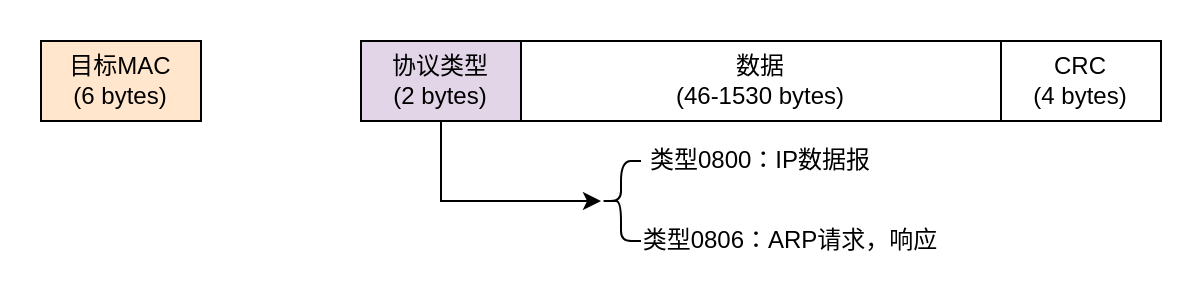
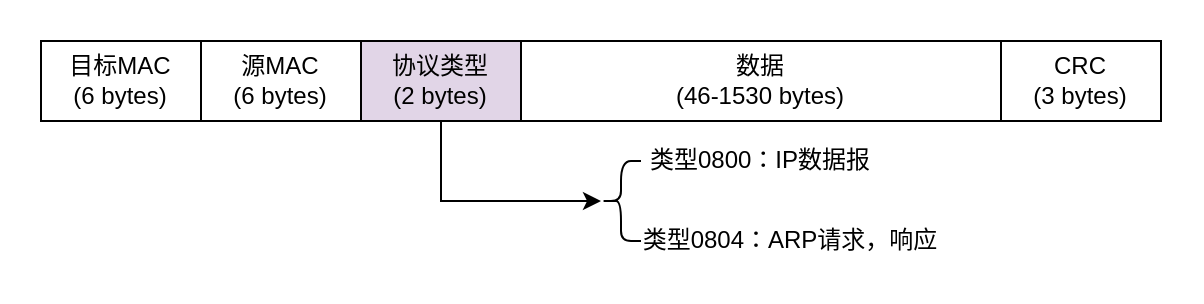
- <mxCell id="2" value="目标MAC&lt;br&gt;(6 bytes)" style="rounded=0;whiteSpace=wrap;html=1;fillColor=#ffe6cc;" vertex="1" parent="1"><mxGeometry x="20" y="20" width="80" height="40" as="geometry" /></mxCell>
+ <mxCell id="2" value="目标MAC&lt;br&gt;(6 bytes)" style="rounded=0;whiteSpace=wrap;html=1;" vertex="1" parent="1"><mxGeometry x="20" y="20" width="80" height="40" as="geometry" /></mxCell>
+ <mxCell id="3" value="源MAC&lt;br&gt;(6 bytes)" style="rounded=0;whiteSpace=wrap;html=1;" vertex="1" parent="1"><mxGeometry x="100" y="20" width="80" height="40" as="geometry" /></mxCell>
- <mxCell id="7" value="CRC&lt;br&gt;(4 bytes)" style="rounded=0;whiteSpace=wrap;html=1;" vertex="1" parent="1"><mxGeometry x="500" y="20" width="80" height="40" as="geometry" /></mxCell>
+ <mxCell id="7" value="CRC&lt;br&gt;(3 bytes)" style="rounded=0;whiteSpace=wrap;html=1;" vertex="1" parent="1"><mxGeometry x="500" y="20" width="80" height="40" as="geometry" /></mxCell>
- <mxCell id="10" value="类型0806：ARP请求，响应" style="text;html=1;strokeColor=none;fillColor=none;align=center;verticalAlign=middle;whiteSpace=wrap;rounded=0;" vertex="1" parent="1"><mxGeometry x="320" y="110" width="150" height="20" as="geometry" /></mxCell>
+ <mxCell id="10" value="类型0804：ARP请求，响应" style="text;html=1;strokeColor=none;fillColor=none;align=center;verticalAlign=middle;whiteSpace=wrap;rounded=0;" vertex="1" parent="1"><mxGeometry x="320" y="110" width="150" height="20" as="geometry" /></mxCell>
